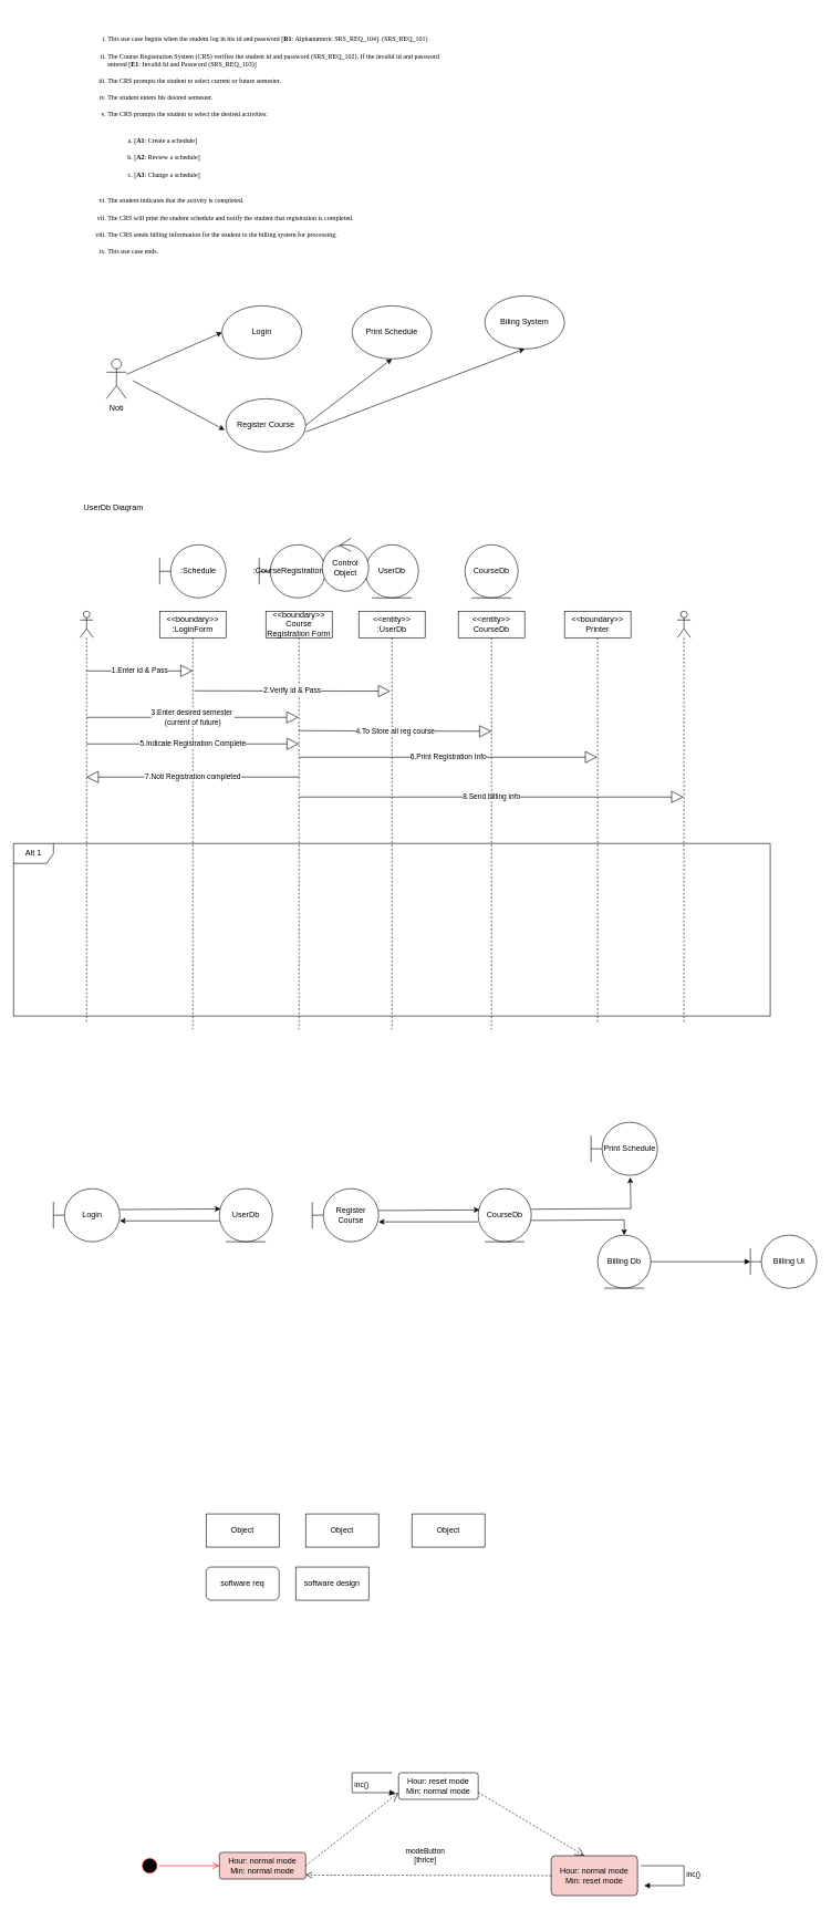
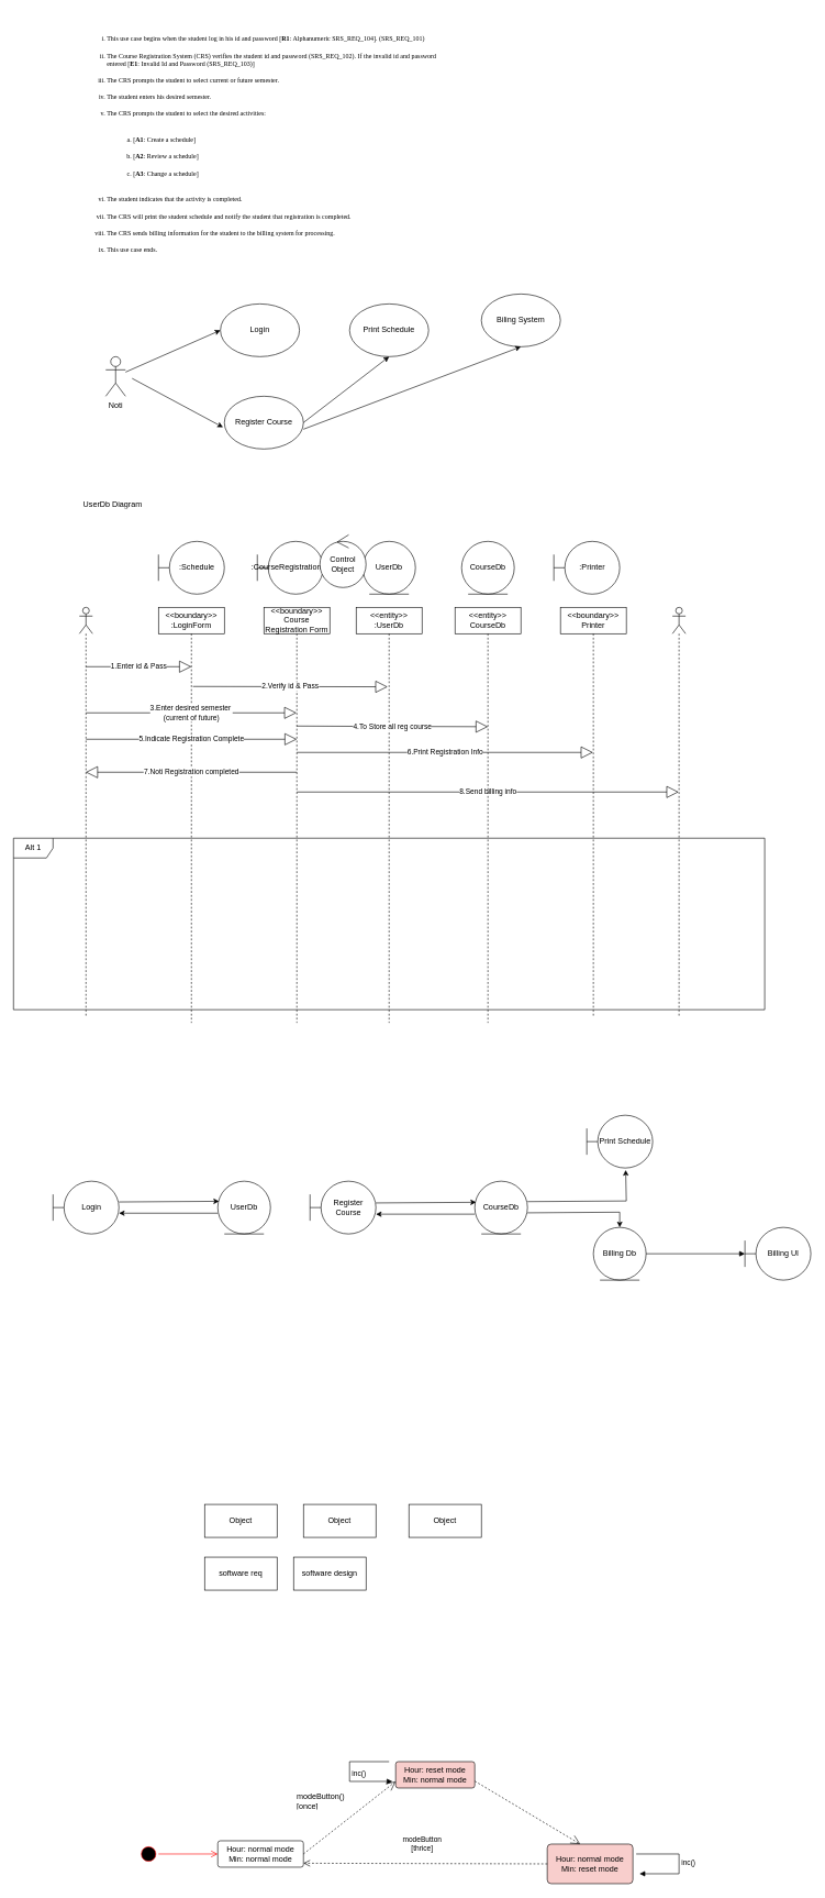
+ <mxCell id="50" value=":Printer" style="shape=umlBoundary;whiteSpace=wrap;html=1;" vertex="1" parent="1"><mxGeometry x="840" y="820" width="100" height="80" as="geometry" /></mxCell>
- <mxCell id="43" value="software req" style="html=1;whiteSpace=wrap;rounded=1;" vertex="1" parent="1"><mxGeometry x="310" y="2360" width="110" height="50" as="geometry" /></mxCell>
+ <mxCell id="43" value="software req" style="html=1;whiteSpace=wrap;" vertex="1" parent="1"><mxGeometry x="310" y="2360" width="110" height="50" as="geometry" /></mxCell>
- <mxCell id="55" value="Hour: reset mode&lt;br style=&quot;border-color: var(--border-color);&quot;&gt;Min: normal mode" style="rounded=1;arcSize=10;whiteSpace=wrap;html=1;align=center;" vertex="1" parent="1"><mxGeometry x="600" y="2670" width="120" height="40" as="geometry" /></mxCell>
+ <mxCell id="55" value="Hour: reset mode&lt;br style=&quot;border-color: var(--border-color);&quot;&gt;Min: normal mode" style="rounded=1;arcSize=10;whiteSpace=wrap;html=1;align=center;fillColor=#f8cecc;" vertex="1" parent="1"><mxGeometry x="600" y="2670" width="120" height="40" as="geometry" /></mxCell>
+ <mxCell id="57" value="modeButton()&lt;br&gt;[once]" style="text;strokeColor=none;fillColor=none;spacingLeft=4;spacingRight=4;overflow=hidden;rotatable=0;points=[[0,0.5],[1,0.5]];portConstraint=eastwest;fontSize=12;whiteSpace=wrap;html=1;" vertex="1" parent="1"><mxGeometry x="444" y="2710" width="86" height="30" as="geometry" /></mxCell>
- <mxCell id="54" value="Hour: normal mode&lt;br&gt;Min: normal mode" style="rounded=1;arcSize=10;whiteSpace=wrap;html=1;align=center;fillColor=#f8cecc;" vertex="1" parent="1"><mxGeometry x="330" y="2790" width="130" height="40" as="geometry" /></mxCell>
+ <mxCell id="54" value="Hour: normal mode&lt;br&gt;Min: normal mode" style="rounded=1;arcSize=10;whiteSpace=wrap;html=1;align=center;" vertex="1" parent="1"><mxGeometry x="330" y="2790" width="130" height="40" as="geometry" /></mxCell>
